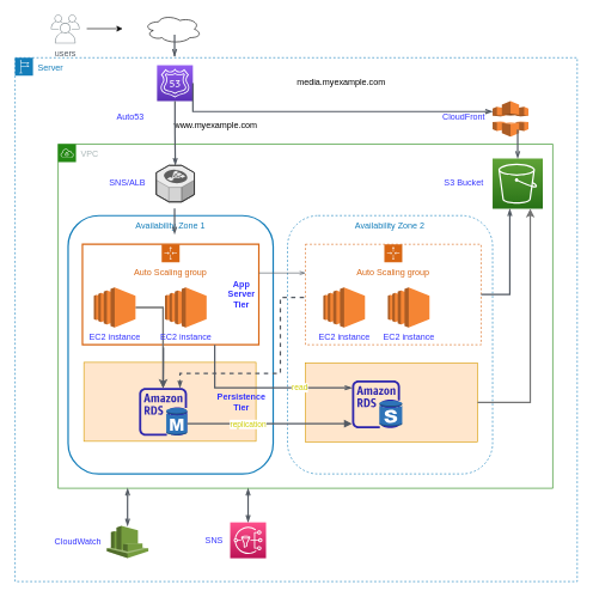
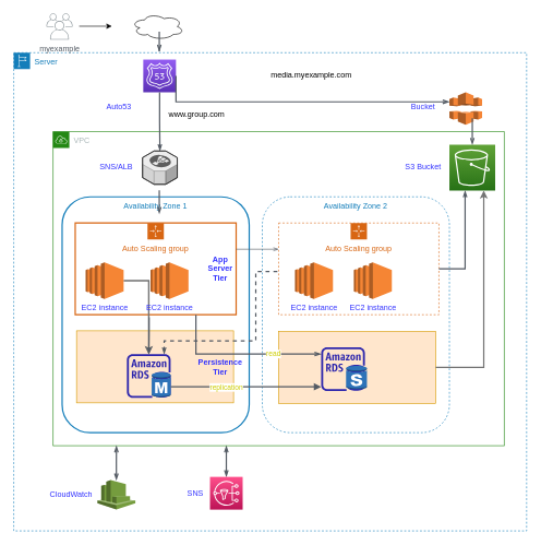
- <mxCell id="11" value="users" style="sketch=0;outlineConnect=0;gradientColor=none;fontColor=#545B64;strokeColor=none;fillColor=#879196;dashed=0;verticalLabelPosition=bottom;verticalAlign=top;align=center;html=1;fontSize=12;fontStyle=0;aspect=fixed;shape=mxgraph.aws4.illustration_users;pointerEvents=1" parent="1" vertex="1"><mxGeometry x="70" y="20" width="40" height="40" as="geometry" /></mxCell>
+ <mxCell id="11" value="myexample" style="sketch=0;outlineConnect=0;gradientColor=none;fontColor=#545B64;strokeColor=none;fillColor=#879196;dashed=0;verticalLabelPosition=bottom;verticalAlign=top;align=center;html=1;fontSize=12;fontStyle=0;aspect=fixed;shape=mxgraph.aws4.illustration_users;pointerEvents=1" parent="1" vertex="1"><mxGeometry x="70" y="20" width="40" height="40" as="geometry" /></mxCell>
- <mxCell id="44" value="CloudFront" style="text;html=1;strokeColor=none;fillColor=none;align=center;verticalAlign=middle;whiteSpace=wrap;rounded=0;fontColor=#3333FF;" parent="1" vertex="1"><mxGeometry x="606" y="157" width="80" height="10" as="geometry" /></mxCell>
+ <mxCell id="44" value="Bucket" style="text;html=1;strokeColor=none;fillColor=none;align=center;verticalAlign=middle;whiteSpace=wrap;rounded=0;fontColor=#3333FF;" parent="1" vertex="1"><mxGeometry x="606" y="157" width="80" height="10" as="geometry" /></mxCell>
- <mxCell id="9" value="www.myexample.com" style="text;html=1;strokeColor=none;fillColor=none;align=center;verticalAlign=middle;whiteSpace=wrap;rounded=0;" parent="1" vertex="1"><mxGeometry x="240" y="170" width="120" height="10" as="geometry" /></mxCell>
+ <mxCell id="9" value="www.group.com" style="text;html=1;strokeColor=none;fillColor=none;align=center;verticalAlign=middle;whiteSpace=wrap;rounded=0;" parent="1" vertex="1"><mxGeometry x="240" y="170" width="120" height="10" as="geometry" /></mxCell>
